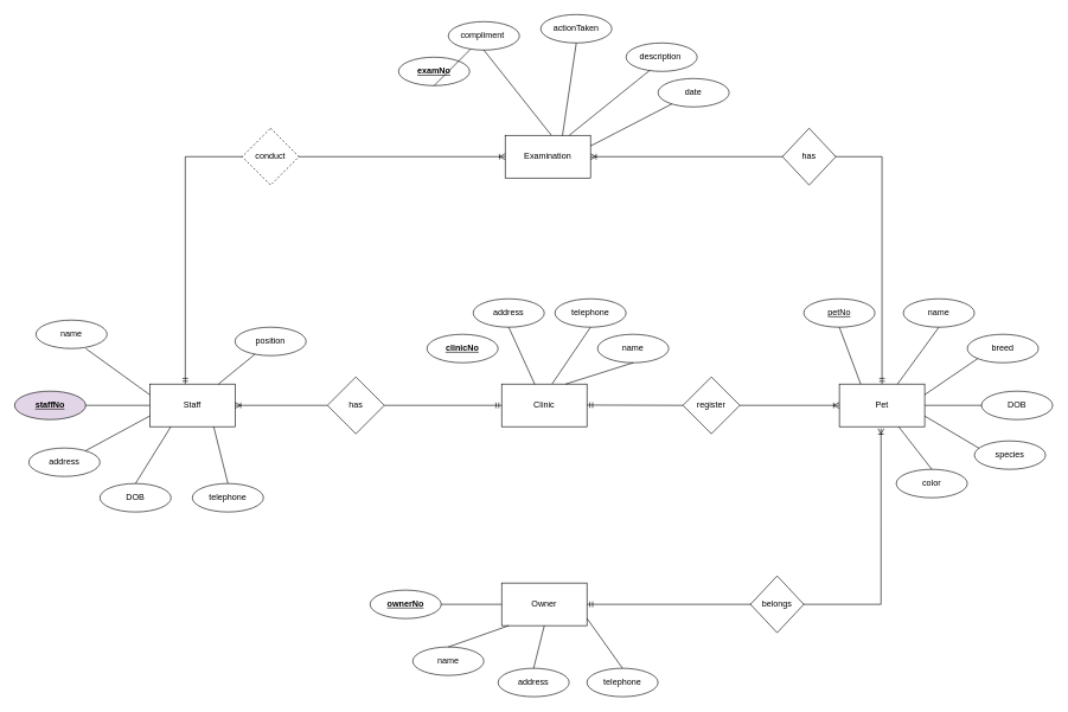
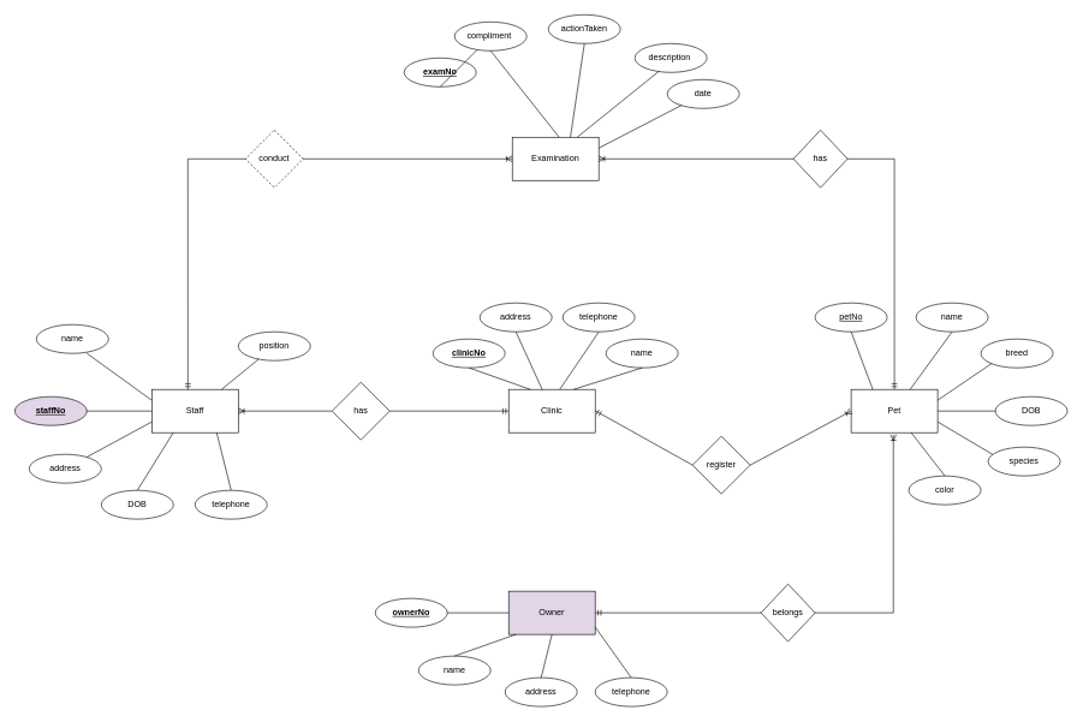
+ <mxCell id="12" value="" style="endArrow=none;html=1;rounded=0;exitX=0.5;exitY=1;exitDx=0;exitDy=0;entryX=0.25;entryY=0;entryDx=0;entryDy=0;" parent="1" source="11" target="2" edge="1"><mxGeometry relative="1" as="geometry"><mxPoint x="810" y="440" as="sourcePoint" /><mxPoint x="970" y="440" as="targetPoint" /></mxGeometry></mxCell>
- <mxCell id="47" value="register" style="rhombus;whiteSpace=wrap;html=1;" parent="1" vertex="1"><mxGeometry x="960" y="530" width="80" height="80" as="geometry" /></mxCell>
+ <mxCell id="47" value="register" style="rhombus;whiteSpace=wrap;html=1;" parent="1" vertex="1"><mxGeometry x="960" y="605" width="80" height="80" as="geometry" /></mxCell>
- <mxCell id="5" value="Owner" style="rounded=0;whiteSpace=wrap;html=1;" parent="1" vertex="1"><mxGeometry x="705" y="820" width="120" height="60" as="geometry" /></mxCell>
+ <mxCell id="5" value="Owner" style="rounded=0;whiteSpace=wrap;html=1;fillColor=#e1d5e7;" parent="1" vertex="1"><mxGeometry x="705" y="820" width="120" height="60" as="geometry" /></mxCell>
